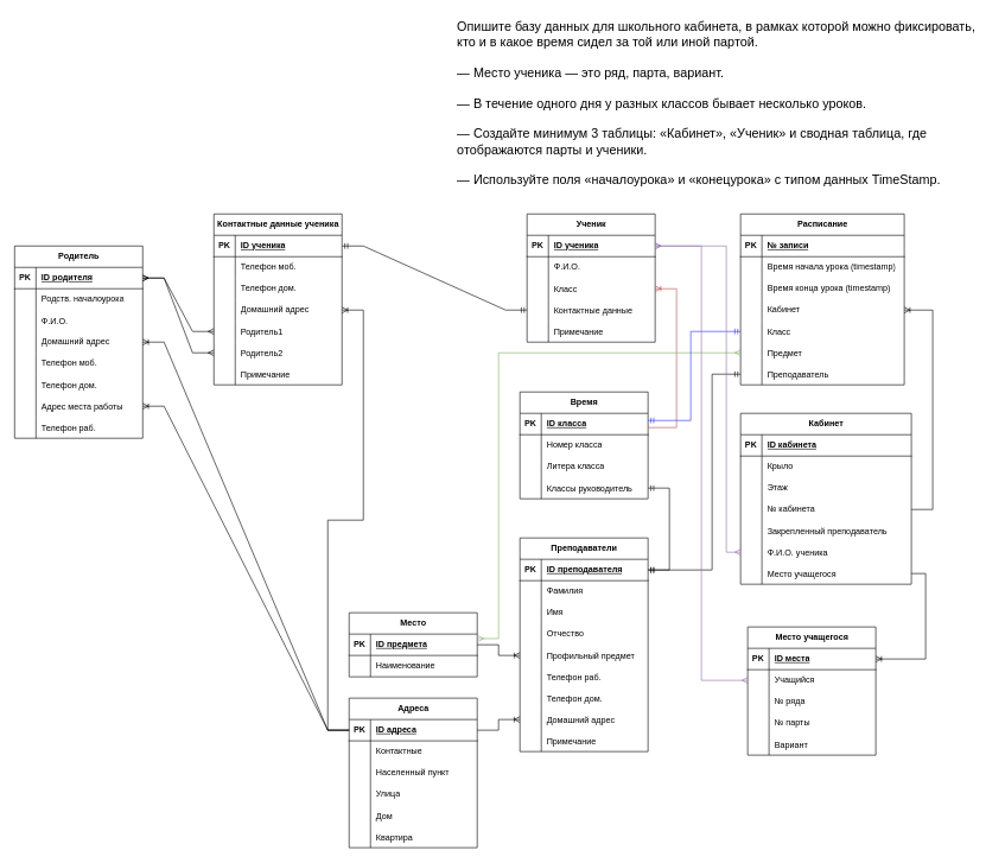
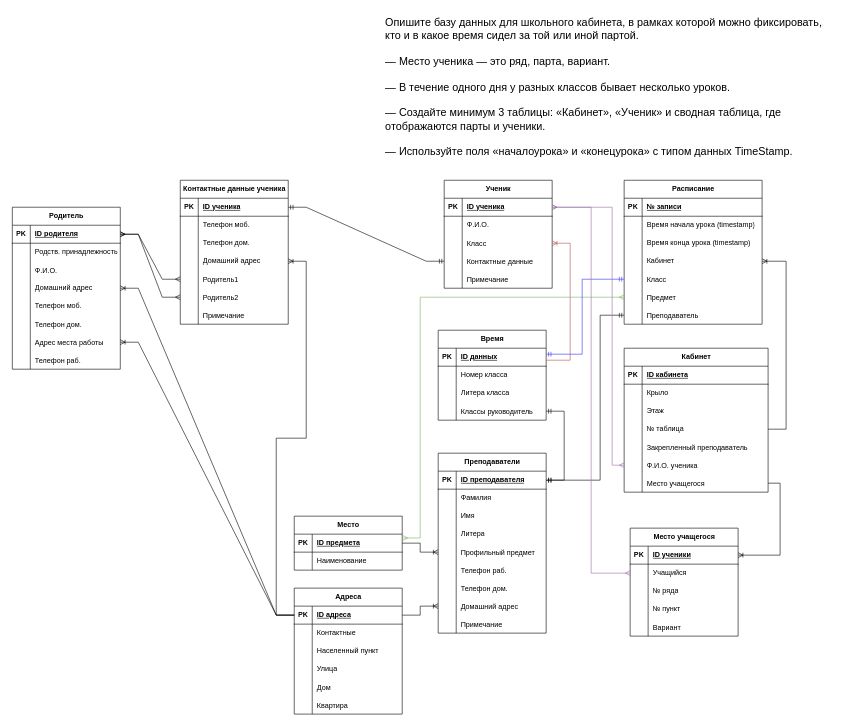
- <mxCell id="118" value="Родств. началоурока" style="shape=partialRectangle;connectable=0;fillColor=none;top=0;left=0;bottom=0;right=0;align=left;spacingLeft=6;overflow=hidden;whiteSpace=wrap;html=1;" vertex="1" parent="116"><mxGeometry x="30" width="150" height="30" as="geometry"><mxRectangle width="150" height="30" as="alternateBounds" /></mxGeometry></mxCell>
+ <mxCell id="118" value="Родств. принадлежность" style="shape=partialRectangle;connectable=0;fillColor=none;top=0;left=0;bottom=0;right=0;align=left;spacingLeft=6;overflow=hidden;whiteSpace=wrap;html=1;" vertex="1" parent="116"><mxGeometry x="30" width="150" height="30" as="geometry"><mxRectangle width="150" height="30" as="alternateBounds" /></mxGeometry></mxCell>
- <mxCell id="22" value="ID класса" style="shape=partialRectangle;connectable=0;fillColor=none;top=0;left=0;bottom=0;right=0;align=left;spacingLeft=6;fontStyle=5;overflow=hidden;whiteSpace=wrap;html=1;" vertex="1" parent="20"><mxGeometry x="30" width="150" height="30" as="geometry"><mxRectangle width="150" height="30" as="alternateBounds" /></mxGeometry></mxCell>
+ <mxCell id="22" value="ID данных" style="shape=partialRectangle;connectable=0;fillColor=none;top=0;left=0;bottom=0;right=0;align=left;spacingLeft=6;fontStyle=5;overflow=hidden;whiteSpace=wrap;html=1;" vertex="1" parent="20"><mxGeometry x="30" width="150" height="30" as="geometry"><mxRectangle width="150" height="30" as="alternateBounds" /></mxGeometry></mxCell>
- <mxCell id="154" value="№ кабинета" style="shape=partialRectangle;connectable=0;fillColor=none;top=0;left=0;bottom=0;right=0;align=left;spacingLeft=6;overflow=hidden;whiteSpace=wrap;html=1;" vertex="1" parent="152"><mxGeometry x="30" width="210" height="30" as="geometry"><mxRectangle width="210" height="30" as="alternateBounds" /></mxGeometry></mxCell>
+ <mxCell id="154" value="№ таблица" style="shape=partialRectangle;connectable=0;fillColor=none;top=0;left=0;bottom=0;right=0;align=left;spacingLeft=6;overflow=hidden;whiteSpace=wrap;html=1;" vertex="1" parent="152"><mxGeometry x="30" width="210" height="30" as="geometry"><mxRectangle width="210" height="30" as="alternateBounds" /></mxGeometry></mxCell>
- <mxCell id="44" value="Отчество" style="shape=partialRectangle;connectable=0;fillColor=none;top=0;left=0;bottom=0;right=0;align=left;spacingLeft=6;overflow=hidden;whiteSpace=wrap;html=1;" vertex="1" parent="42"><mxGeometry x="30" width="150" height="30" as="geometry"><mxRectangle width="150" height="30" as="alternateBounds" /></mxGeometry></mxCell>
+ <mxCell id="44" value="Литера" style="shape=partialRectangle;connectable=0;fillColor=none;top=0;left=0;bottom=0;right=0;align=left;spacingLeft=6;overflow=hidden;whiteSpace=wrap;html=1;" vertex="1" parent="42"><mxGeometry x="30" width="150" height="30" as="geometry"><mxRectangle width="150" height="30" as="alternateBounds" /></mxGeometry></mxCell>
- <mxCell id="195" value="ID места" style="shape=partialRectangle;connectable=0;fillColor=none;top=0;left=0;bottom=0;right=0;align=left;spacingLeft=6;fontStyle=5;overflow=hidden;whiteSpace=wrap;html=1;" vertex="1" parent="193"><mxGeometry x="30" width="150" height="30" as="geometry"><mxRectangle width="150" height="30" as="alternateBounds" /></mxGeometry></mxCell>
+ <mxCell id="195" value="ID ученики" style="shape=partialRectangle;connectable=0;fillColor=none;top=0;left=0;bottom=0;right=0;align=left;spacingLeft=6;fontStyle=5;overflow=hidden;whiteSpace=wrap;html=1;" vertex="1" parent="193"><mxGeometry x="30" width="150" height="30" as="geometry"><mxRectangle width="150" height="30" as="alternateBounds" /></mxGeometry></mxCell>
- <mxCell id="204" value="№ парты" style="shape=partialRectangle;connectable=0;fillColor=none;top=0;left=0;bottom=0;right=0;align=left;spacingLeft=6;overflow=hidden;whiteSpace=wrap;html=1;" vertex="1" parent="202"><mxGeometry x="30" width="150" height="30" as="geometry"><mxRectangle width="150" height="30" as="alternateBounds" /></mxGeometry></mxCell>
+ <mxCell id="204" value="№ пункт" style="shape=partialRectangle;connectable=0;fillColor=none;top=0;left=0;bottom=0;right=0;align=left;spacingLeft=6;overflow=hidden;whiteSpace=wrap;html=1;" vertex="1" parent="202"><mxGeometry x="30" width="150" height="30" as="geometry"><mxRectangle width="150" height="30" as="alternateBounds" /></mxGeometry></mxCell>
